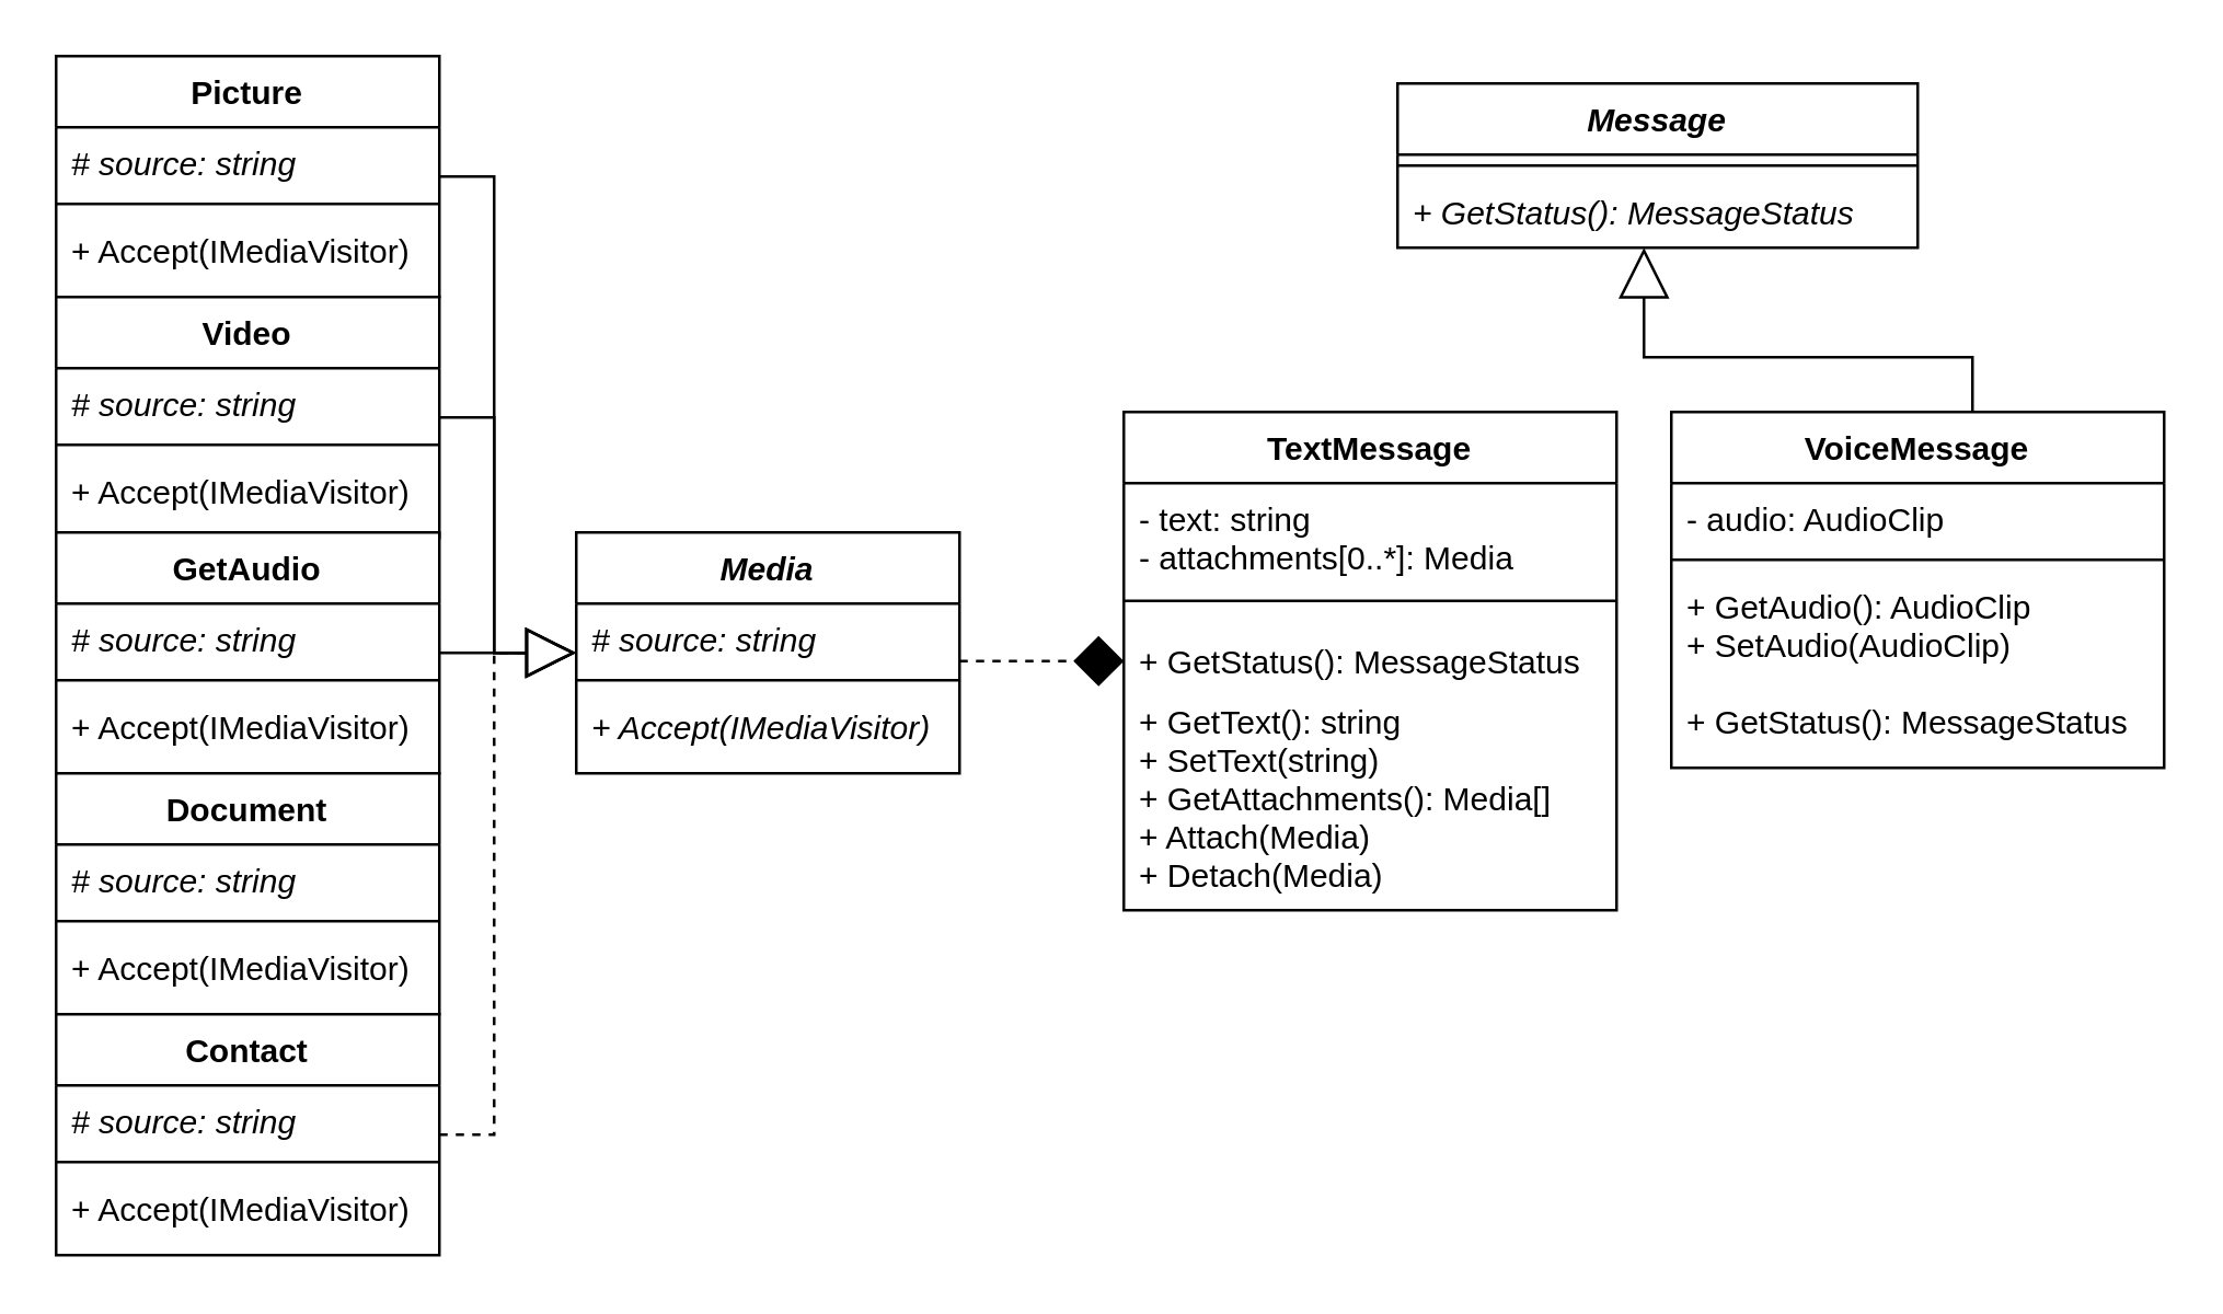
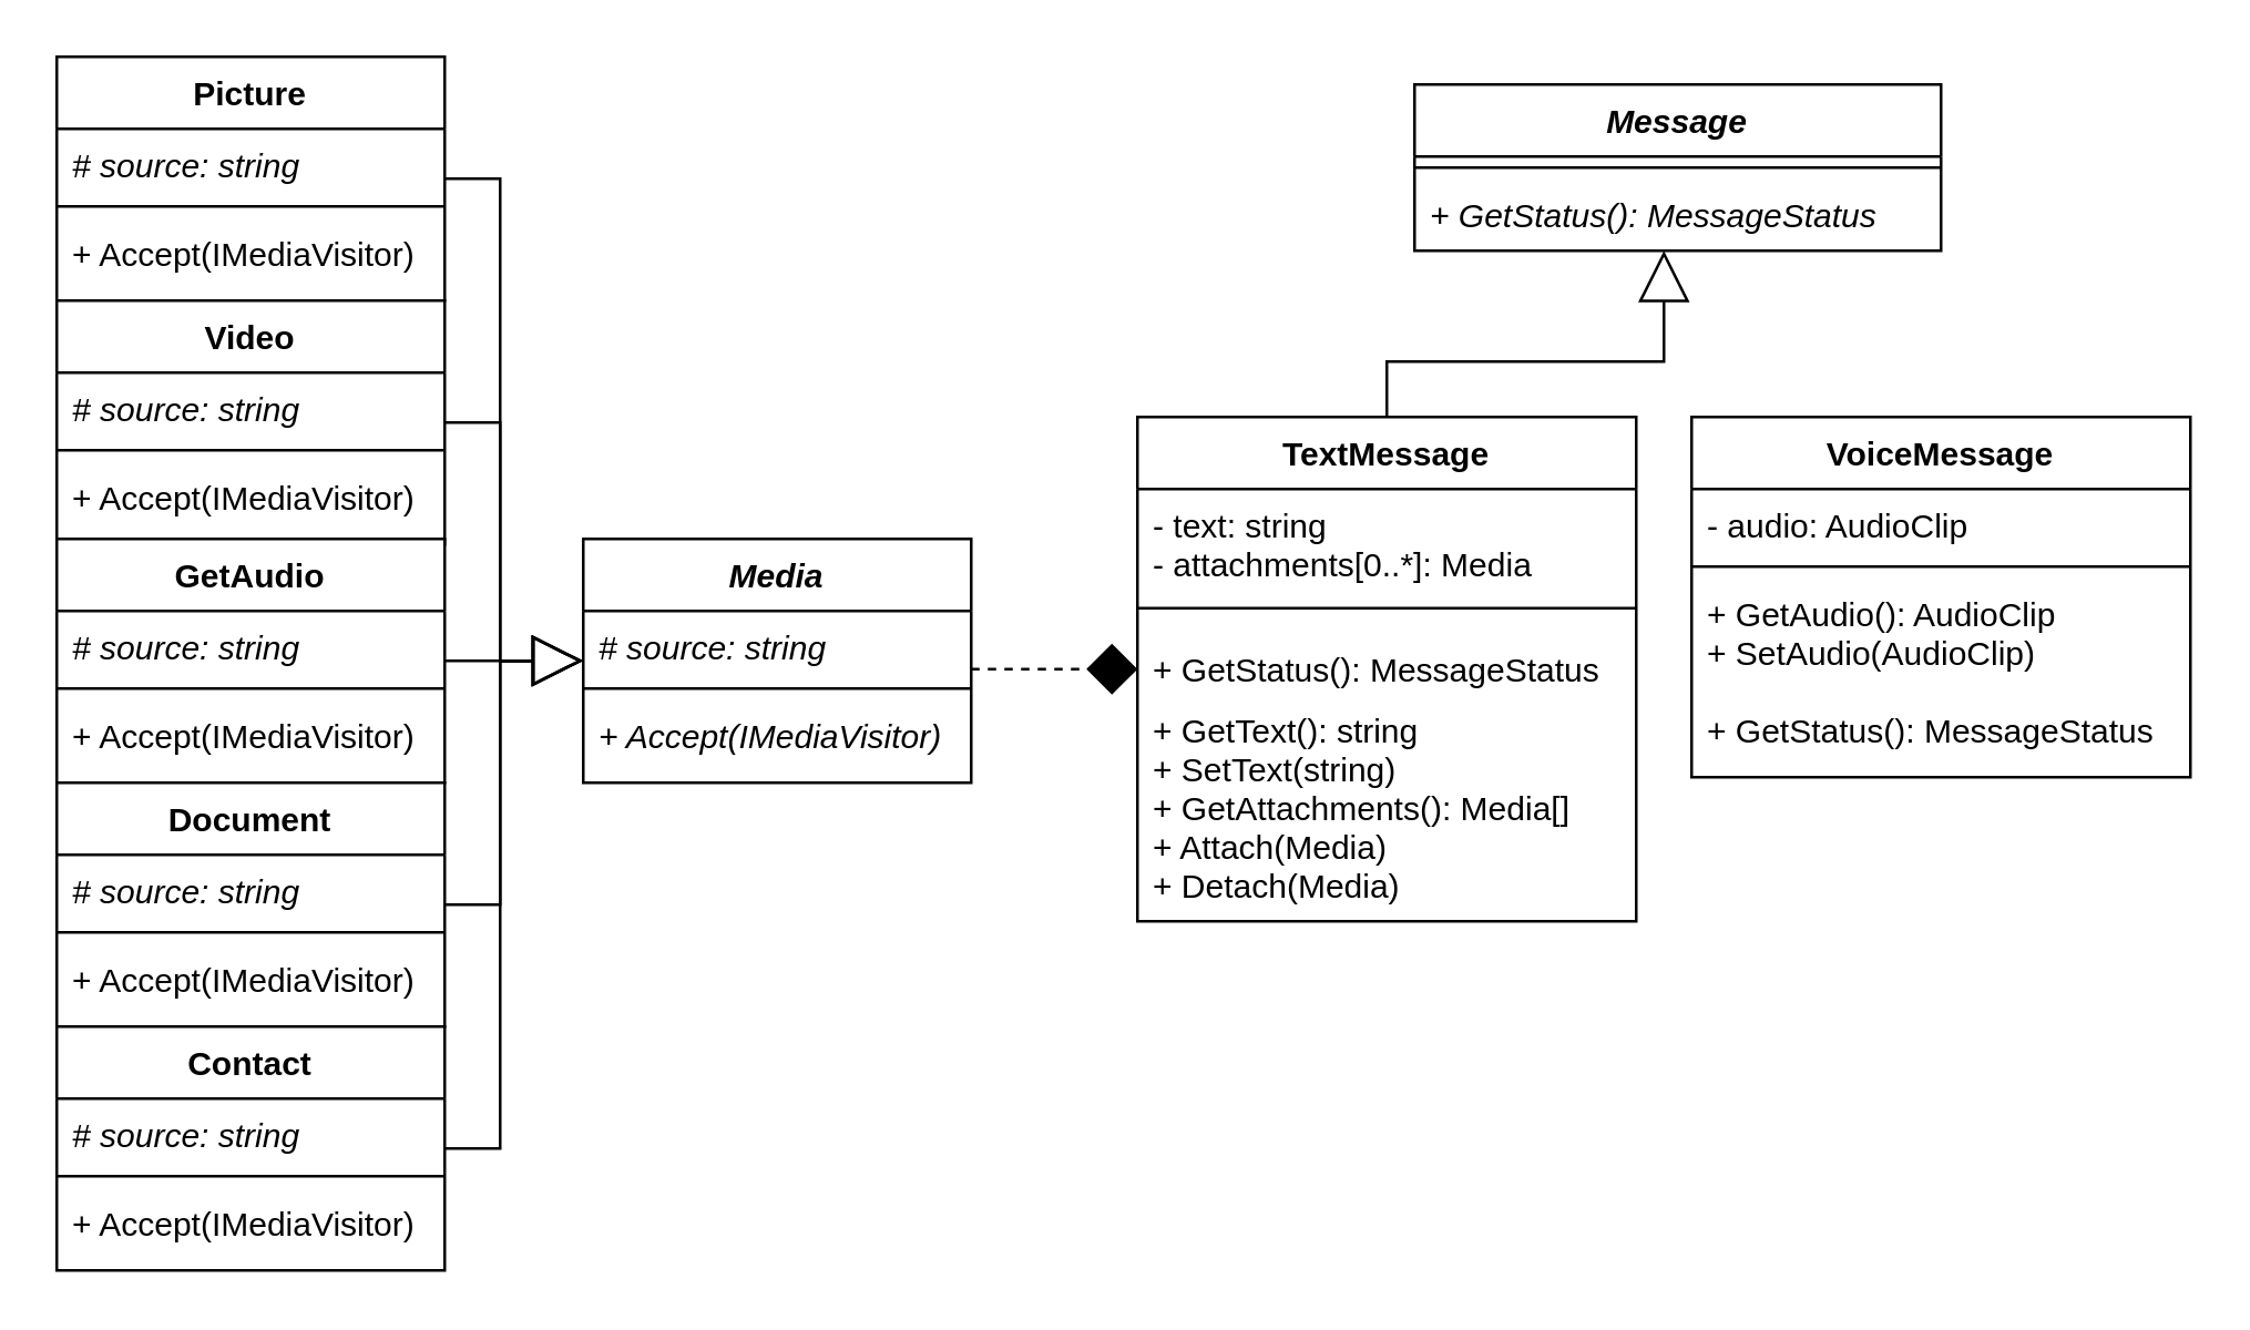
+ <mxCell id="2" style="edgeStyle=orthogonalEdgeStyle;rounded=0;orthogonalLoop=1;jettySize=auto;html=1;endArrow=block;endFill=0;endSize=16;" parent="1" source="3" target="14" edge="1"><mxGeometry relative="1" as="geometry"><Array as="points"><mxPoint x="500" y="130" /><mxPoint x="600" y="130" /></Array></mxGeometry></mxCell>
- <mxCell id="8" style="edgeStyle=orthogonalEdgeStyle;rounded=0;orthogonalLoop=1;jettySize=auto;html=1;endArrow=block;endFill=0;endSize=16;" parent="1" source="9" target="14" edge="1"><mxGeometry relative="1" as="geometry"><Array as="points"><mxPoint x="720" y="130" /><mxPoint x="600" y="130" /></Array></mxGeometry></mxCell>
+ <mxCell id="37" style="edgeStyle=orthogonalEdgeStyle;rounded=0;orthogonalLoop=1;jettySize=auto;html=1;endArrow=block;endFill=0;endSize=16;" parent="1" source="38" target="23" edge="1"><mxGeometry relative="1" as="geometry"><Array as="points"><mxPoint x="180" y="326" /><mxPoint x="180" y="238" /></Array></mxGeometry></mxCell>
- <mxCell id="42" style="edgeStyle=orthogonalEdgeStyle;rounded=0;orthogonalLoop=1;jettySize=auto;html=1;endArrow=block;endFill=0;endSize=16;dashed=1;" parent="1" source="43" target="23" edge="1"><mxGeometry relative="1" as="geometry"><Array as="points"><mxPoint x="180" y="414" /><mxPoint x="180" y="238" /></Array></mxGeometry></mxCell>
+ <mxCell id="42" style="edgeStyle=orthogonalEdgeStyle;rounded=0;orthogonalLoop=1;jettySize=auto;html=1;endArrow=block;endFill=0;endSize=16;" parent="1" source="43" target="23" edge="1"><mxGeometry relative="1" as="geometry"><Array as="points"><mxPoint x="180" y="414" /><mxPoint x="180" y="238" /></Array></mxGeometry></mxCell>
